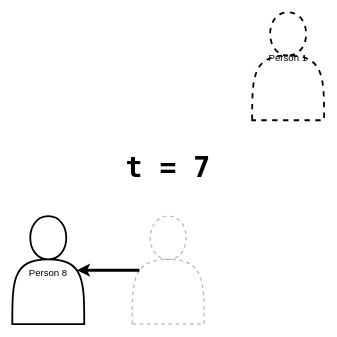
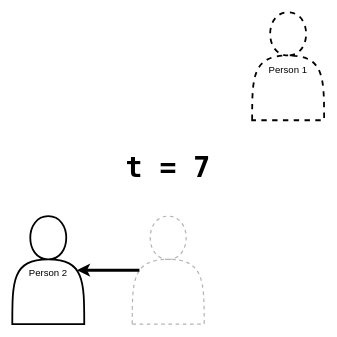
- <mxCell id="3" value="&lt;font style=&quot;font-size: 16px;&quot;&gt;Person 1&lt;/font&gt;" style="text;html=1;strokeColor=none;fillColor=none;align=center;verticalAlign=middle;whiteSpace=wrap;rounded=0;" vertex="1" parent="1"><mxGeometry x="430" y="80" width="100" height="30" as="geometry" /></mxCell>
+ <mxCell id="3" value="&lt;font style=&quot;font-size: 16px;&quot;&gt;Person 1&lt;/font&gt;" style="text;html=1;strokeColor=none;fillColor=none;align=center;verticalAlign=middle;whiteSpace=wrap;rounded=0;" vertex="1" parent="1"><mxGeometry x="430" y="100" width="100" height="30" as="geometry" /></mxCell>
- <mxCell id="7" value="&lt;font style=&quot;font-size: 16px;&quot;&gt;Person 8&lt;br&gt;&lt;/font&gt;" style="text;html=1;strokeColor=none;fillColor=none;align=center;verticalAlign=middle;whiteSpace=wrap;rounded=0;" vertex="1" parent="1"><mxGeometry x="30" y="440" width="100" height="30" as="geometry" /></mxCell>
+ <mxCell id="7" value="&lt;font style=&quot;font-size: 16px;&quot;&gt;Person 2&lt;br&gt;&lt;/font&gt;" style="text;html=1;strokeColor=none;fillColor=none;align=center;verticalAlign=middle;whiteSpace=wrap;rounded=0;" vertex="1" parent="1"><mxGeometry x="30" y="440" width="100" height="30" as="geometry" /></mxCell>
